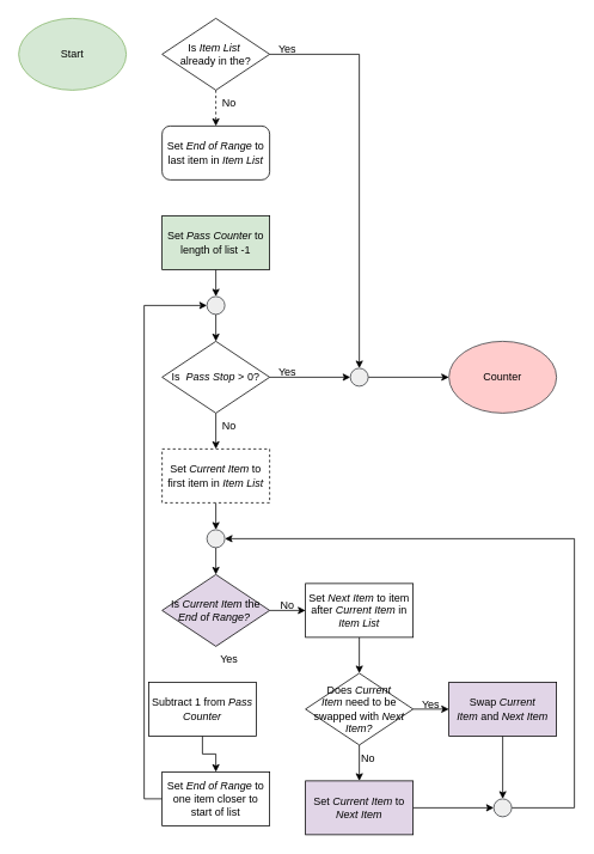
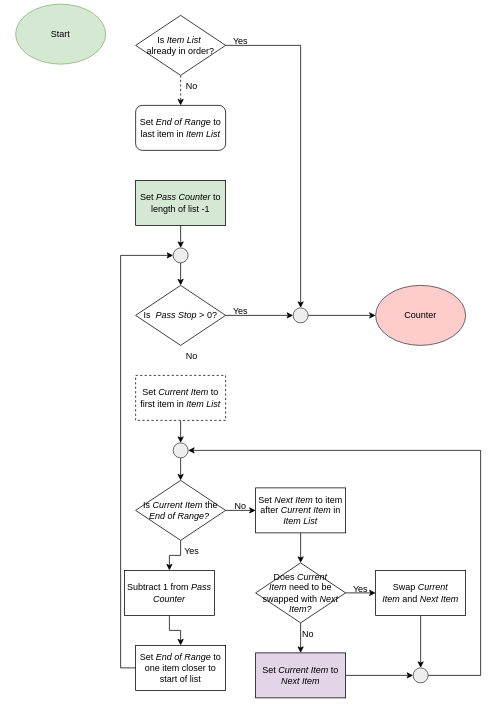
- <mxCell id="2" value="Start" style="ellipse;whiteSpace=wrap;html=1;fillColor=#d5e8d4;strokeColor=#82b366;" vertex="1" parent="1"><mxGeometry x="20" y="20" width="120" height="80" as="geometry" /></mxCell>
+ <mxCell id="2" value="Start" style="ellipse;whiteSpace=wrap;html=1;fillColor=#d5e8d4;strokeColor=#82b366;" vertex="1" parent="1"><mxGeometry x="20" y="5" width="120" height="80" as="geometry" /></mxCell>
- <mxCell id="32" value="Is &lt;i&gt;Item List&lt;/i&gt;&amp;nbsp;&lt;br&gt;already in the?" style="rhombus;whiteSpace=wrap;html=1;" vertex="1" parent="1"><mxGeometry x="180" y="20" width="120" height="80" as="geometry" /></mxCell>
+ <mxCell id="32" value="Is &lt;i&gt;Item List&lt;/i&gt;&amp;nbsp;&lt;br&gt;already in order?" style="rhombus;whiteSpace=wrap;html=1;" vertex="1" parent="1"><mxGeometry x="180" y="20" width="120" height="80" as="geometry" /></mxCell>
- <mxCell id="8" value="" style="edgeStyle=orthogonalEdgeStyle;rounded=0;orthogonalLoop=1;jettySize=auto;html=1;" edge="1" parent="1" source="10" target="13"><mxGeometry relative="1" as="geometry" /></mxCell>
- <mxCell id="18" value="Is &lt;i&gt;Current Item&lt;/i&gt;&amp;nbsp;the &lt;i&gt;End of Range?&lt;/i&gt;&amp;nbsp;" style="rhombus;whiteSpace=wrap;html=1;fillColor=#e1d5e7;" vertex="1" parent="1"><mxGeometry x="180" y="640" width="120" height="80" as="geometry" /></mxCell>
+ <mxCell id="18" value="Is &lt;i&gt;Current Item&lt;/i&gt;&amp;nbsp;the &lt;i&gt;End of Range?&lt;/i&gt;&amp;nbsp;" style="rhombus;whiteSpace=wrap;html=1;" vertex="1" parent="1"><mxGeometry x="180" y="640" width="120" height="80" as="geometry" /></mxCell>
+ <mxCell id="16" value="" style="edgeStyle=orthogonalEdgeStyle;rounded=0;orthogonalLoop=1;jettySize=auto;html=1;" edge="1" parent="1" source="18" target="34"><mxGeometry relative="1" as="geometry" /></mxCell>
- <mxCell id="27" value="Swap &lt;i&gt;Current Item&lt;/i&gt;&amp;nbsp;and &lt;i&gt;Next Item&lt;/i&gt;" style="rounded=0;whiteSpace=wrap;html=1;fillColor=#e1d5e7;" vertex="1" parent="1"><mxGeometry x="500" y="760" width="120" height="60" as="geometry" /></mxCell>
+ <mxCell id="27" value="Swap &lt;i&gt;Current Item&lt;/i&gt;&amp;nbsp;and &lt;i&gt;Next Item&lt;/i&gt;" style="rounded=0;whiteSpace=wrap;html=1;" vertex="1" parent="1"><mxGeometry x="500" y="760" width="120" height="60" as="geometry" /></mxCell>
